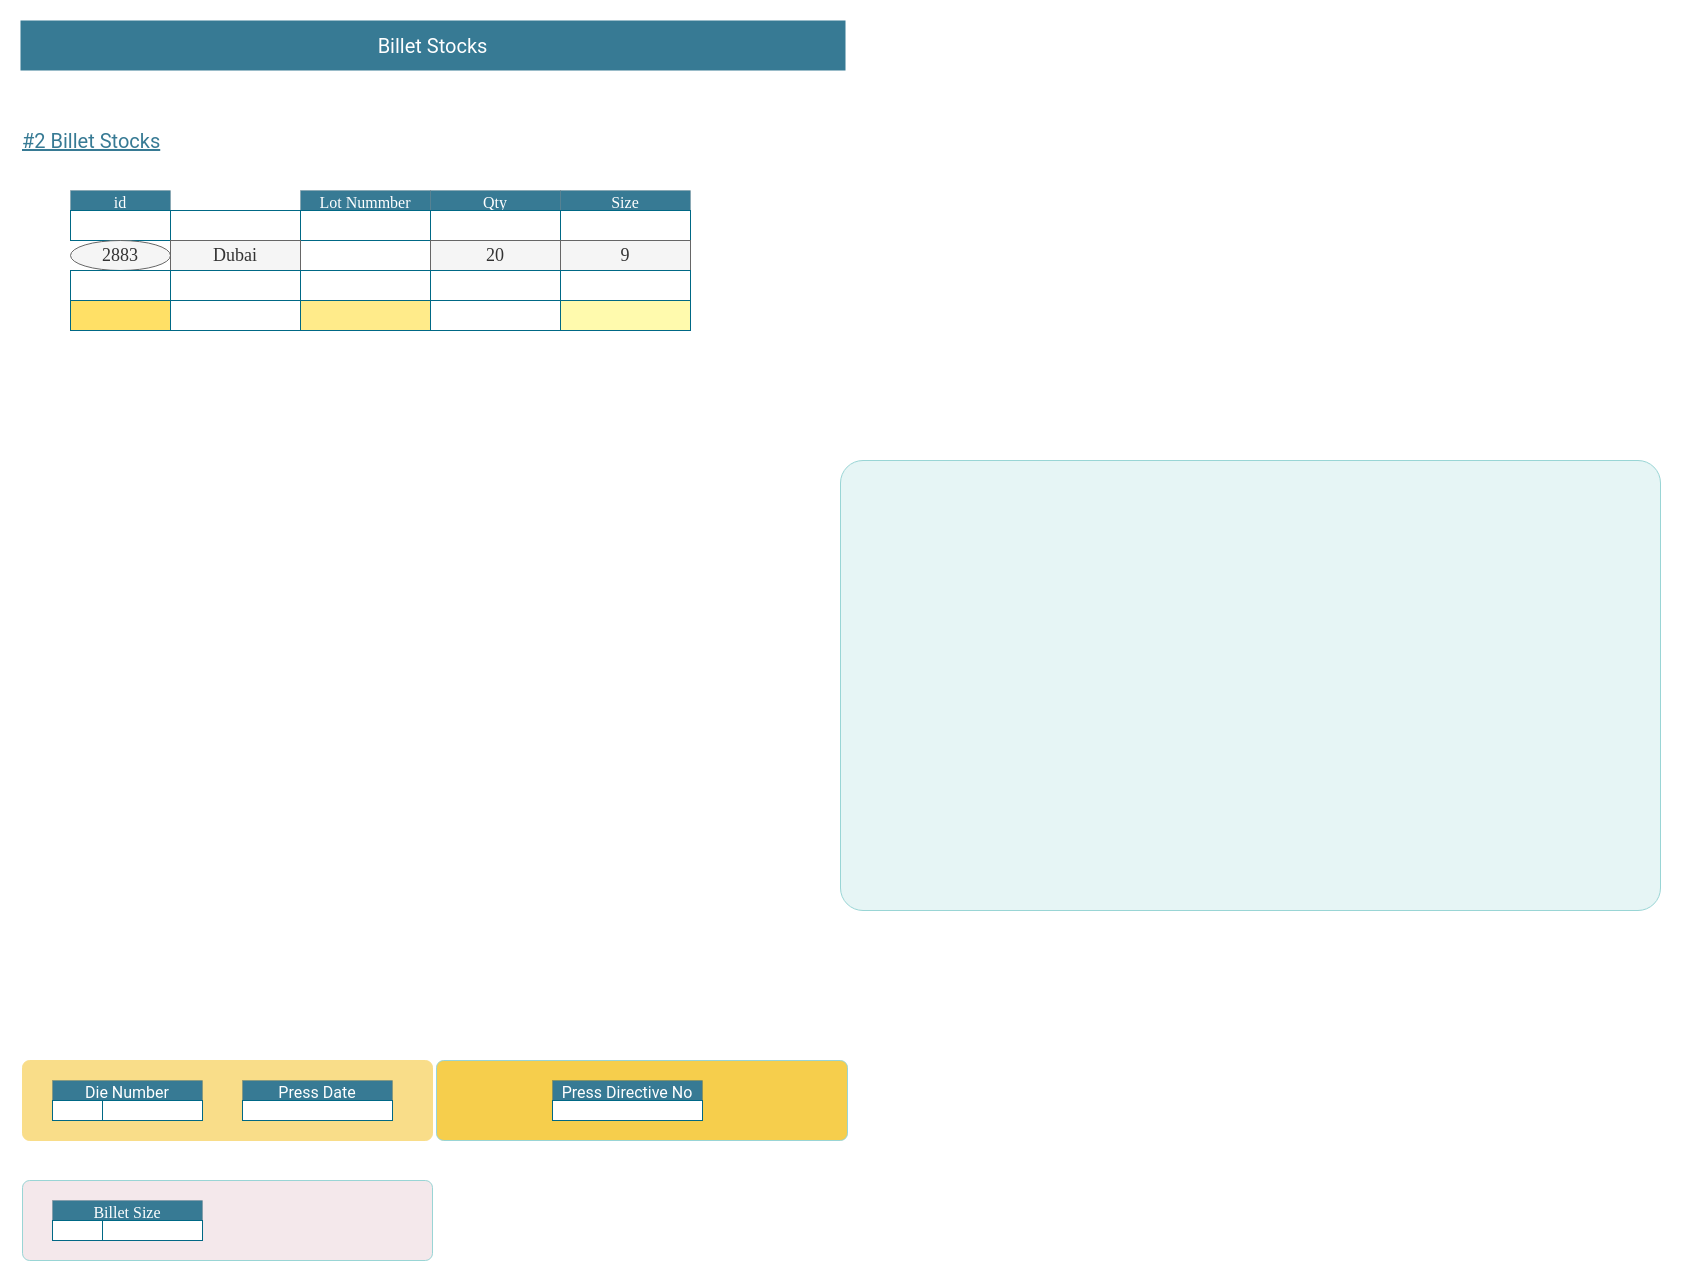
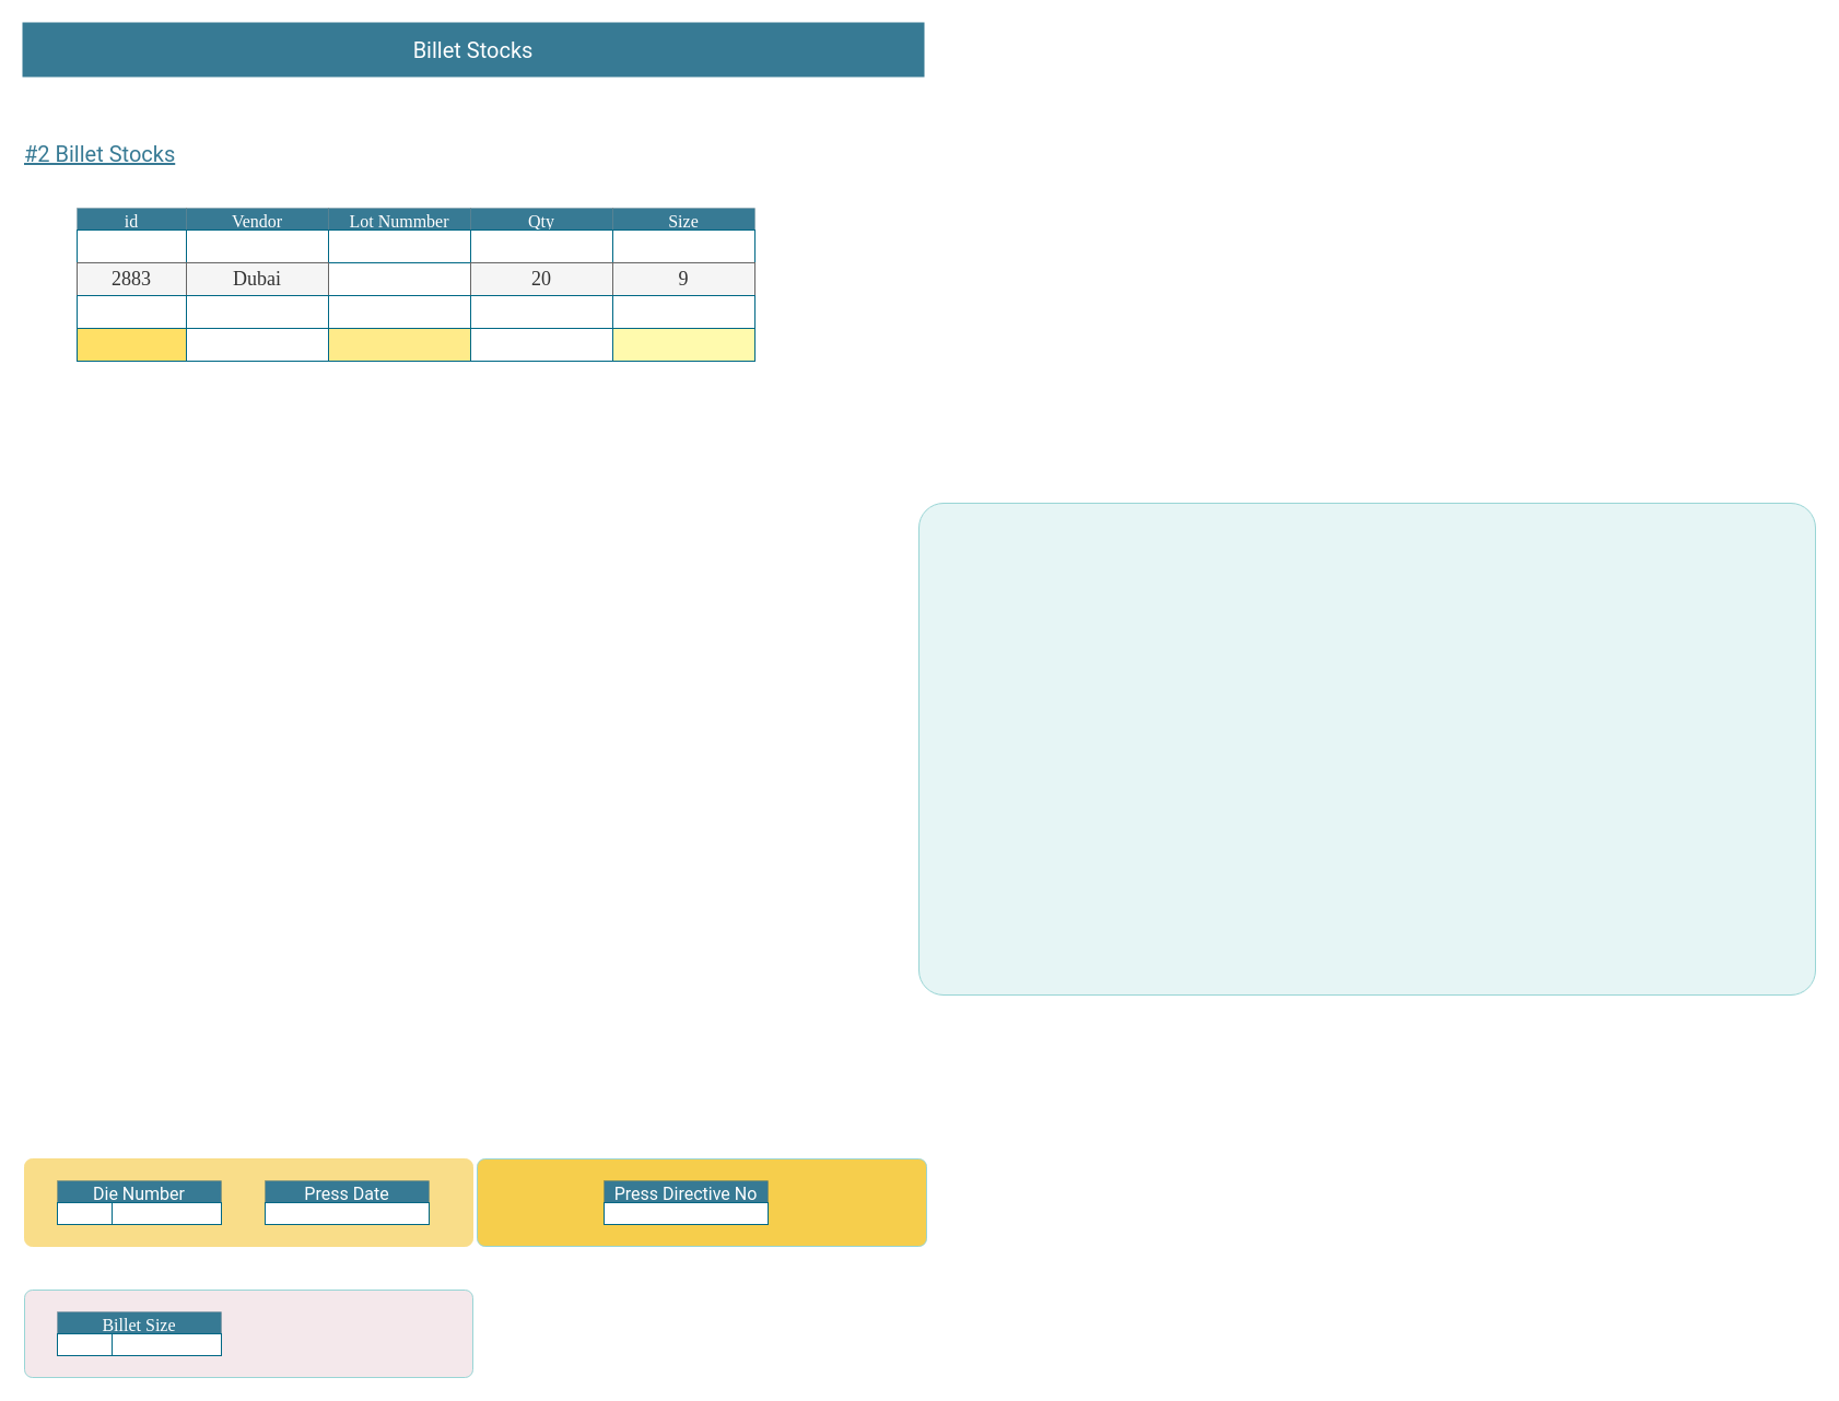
+ <mxCell id="37" value="&lt;font face=&quot;Roboto-light&quot; color=&quot;#ffffff&quot;&gt;&lt;span style=&quot;font-size: 16px;&quot;&gt;Vendor&lt;/span&gt;&lt;/font&gt;" style="rounded=0;whiteSpace=wrap;html=1;strokeWidth=0;fontSize=20;fontColor=#006885;fillColor=#377A94;" parent="1" vertex="1"><mxGeometry x="170" y="190" width="130" height="20" as="geometry" /></mxCell>
- <mxCell id="22" value="2883" style="ellipse;whiteSpace=wrap;html=1;strokeColor=#666666;fillColor=#f5f5f5;fontColor=#333333;fontFamily=Roboto Mono;fontSize=18;" parent="1" vertex="1"><mxGeometry x="70" y="240" width="100" height="30" as="geometry" /></mxCell>
+ <mxCell id="22" value="2883" style="rounded=0;whiteSpace=wrap;html=1;strokeColor=#666666;fillColor=#f5f5f5;fontColor=#333333;fontFamily=Roboto Mono;fontSize=18;" parent="1" vertex="1"><mxGeometry x="70" y="240" width="100" height="30" as="geometry" /></mxCell>
